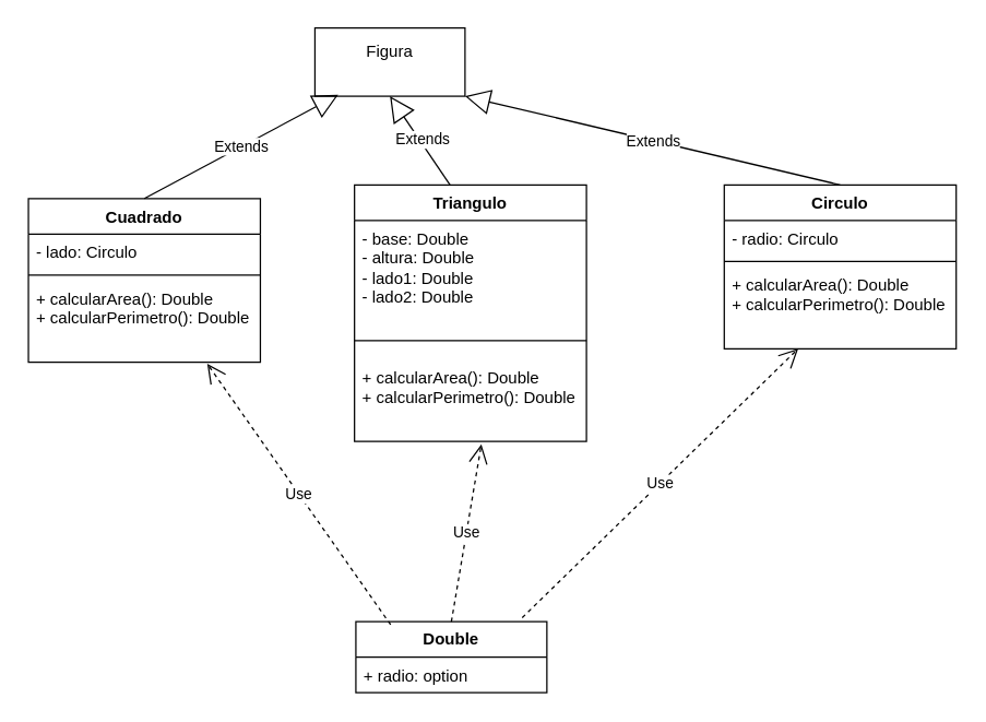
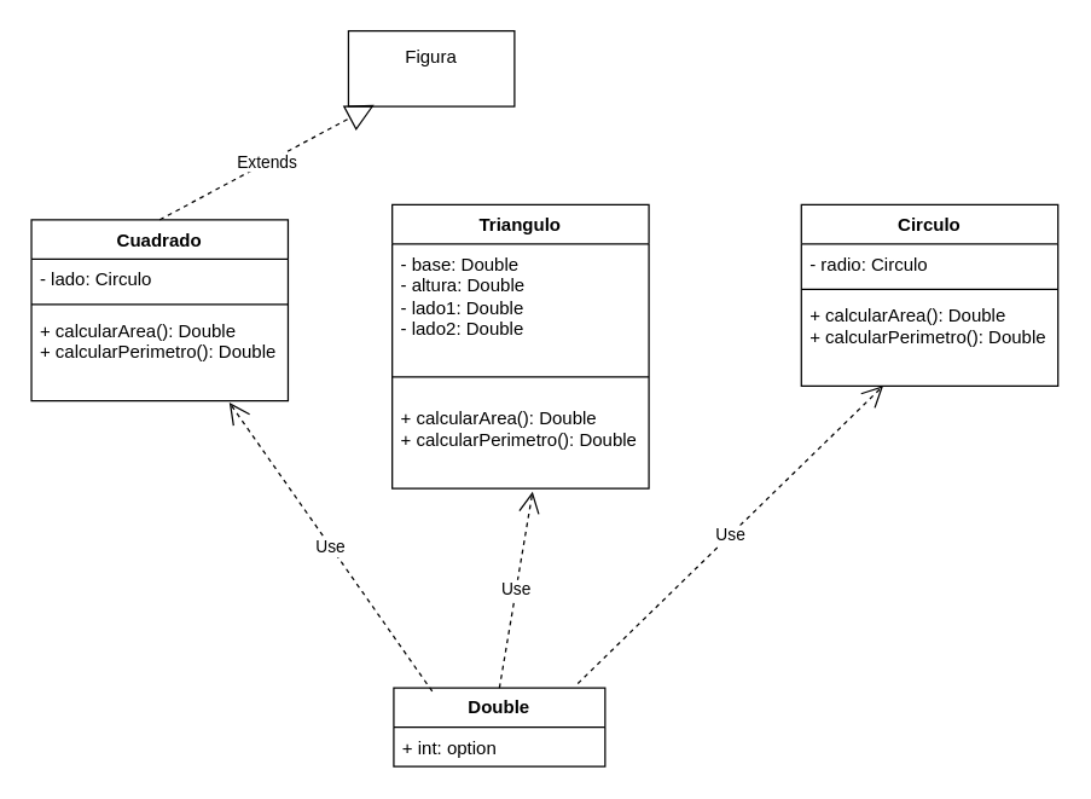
- <mxCell id="13" value="Extends" style="endArrow=block;endSize=16;endFill=0;html=1;rounded=0;exitX=0.5;exitY=0;exitDx=0;exitDy=0;entryX=1;entryY=1;entryDx=0;entryDy=0;" edge="1" parent="1" source="14" target="2"><mxGeometry width="160" relative="1" as="geometry"><mxPoint x="480" y="65" as="sourcePoint" /><mxPoint x="640" y="65" as="targetPoint" /></mxGeometry></mxCell>
- <mxCell id="12" value="Extends" style="endArrow=block;endSize=16;endFill=0;html=1;rounded=0;exitX=0.412;exitY=0;exitDx=0;exitDy=0;entryX=0.5;entryY=1;entryDx=0;entryDy=0;exitPerimeter=0;" edge="1" parent="1" source="7" target="2"><mxGeometry x="-0.001" y="-2" width="160" relative="1" as="geometry"><mxPoint x="140" y="25.94" as="sourcePoint" /><mxPoint x="143.02" y="145" as="targetPoint" /><mxPoint as="offset" /></mxGeometry></mxCell>
- <mxCell id="11" value="Extends" style="endArrow=block;endSize=16;endFill=0;html=1;rounded=0;exitX=0.5;exitY=0;exitDx=0;exitDy=0;entryX=0.155;entryY=0.98;entryDx=0;entryDy=0;entryPerimeter=0;" edge="1" parent="1" source="3" target="2"><mxGeometry width="160" relative="1" as="geometry"><mxPoint x="140" y="340" as="sourcePoint" /><mxPoint x="40" y="500" as="targetPoint" /></mxGeometry></mxCell>
+ <mxCell id="11" value="Extends" style="endArrow=block;endSize=16;endFill=0;html=1;rounded=0;exitX=0.5;exitY=0;exitDx=0;exitDy=0;entryX=0.155;entryY=0.98;entryDx=0;entryDy=0;entryPerimeter=0;dashed=1;" edge="1" parent="1" source="3" target="2"><mxGeometry width="160" relative="1" as="geometry"><mxPoint x="140" y="340" as="sourcePoint" /><mxPoint x="40" y="500" as="targetPoint" /></mxGeometry></mxCell>
- <mxCell id="19" value="+ radio: option" style="text;strokeColor=none;fillColor=none;align=left;verticalAlign=top;spacingLeft=4;spacingRight=4;overflow=hidden;rotatable=0;points=[[0,0.5],[1,0.5]];portConstraint=eastwest;whiteSpace=wrap;html=1;" vertex="1" parent="18"><mxGeometry y="26" width="140" height="26" as="geometry" /></mxCell>
+ <mxCell id="19" value="+ int: option" style="text;strokeColor=none;fillColor=none;align=left;verticalAlign=top;spacingLeft=4;spacingRight=4;overflow=hidden;rotatable=0;points=[[0,0.5],[1,0.5]];portConstraint=eastwest;whiteSpace=wrap;html=1;" vertex="1" parent="18"><mxGeometry y="26" width="140" height="26" as="geometry" /></mxCell>
